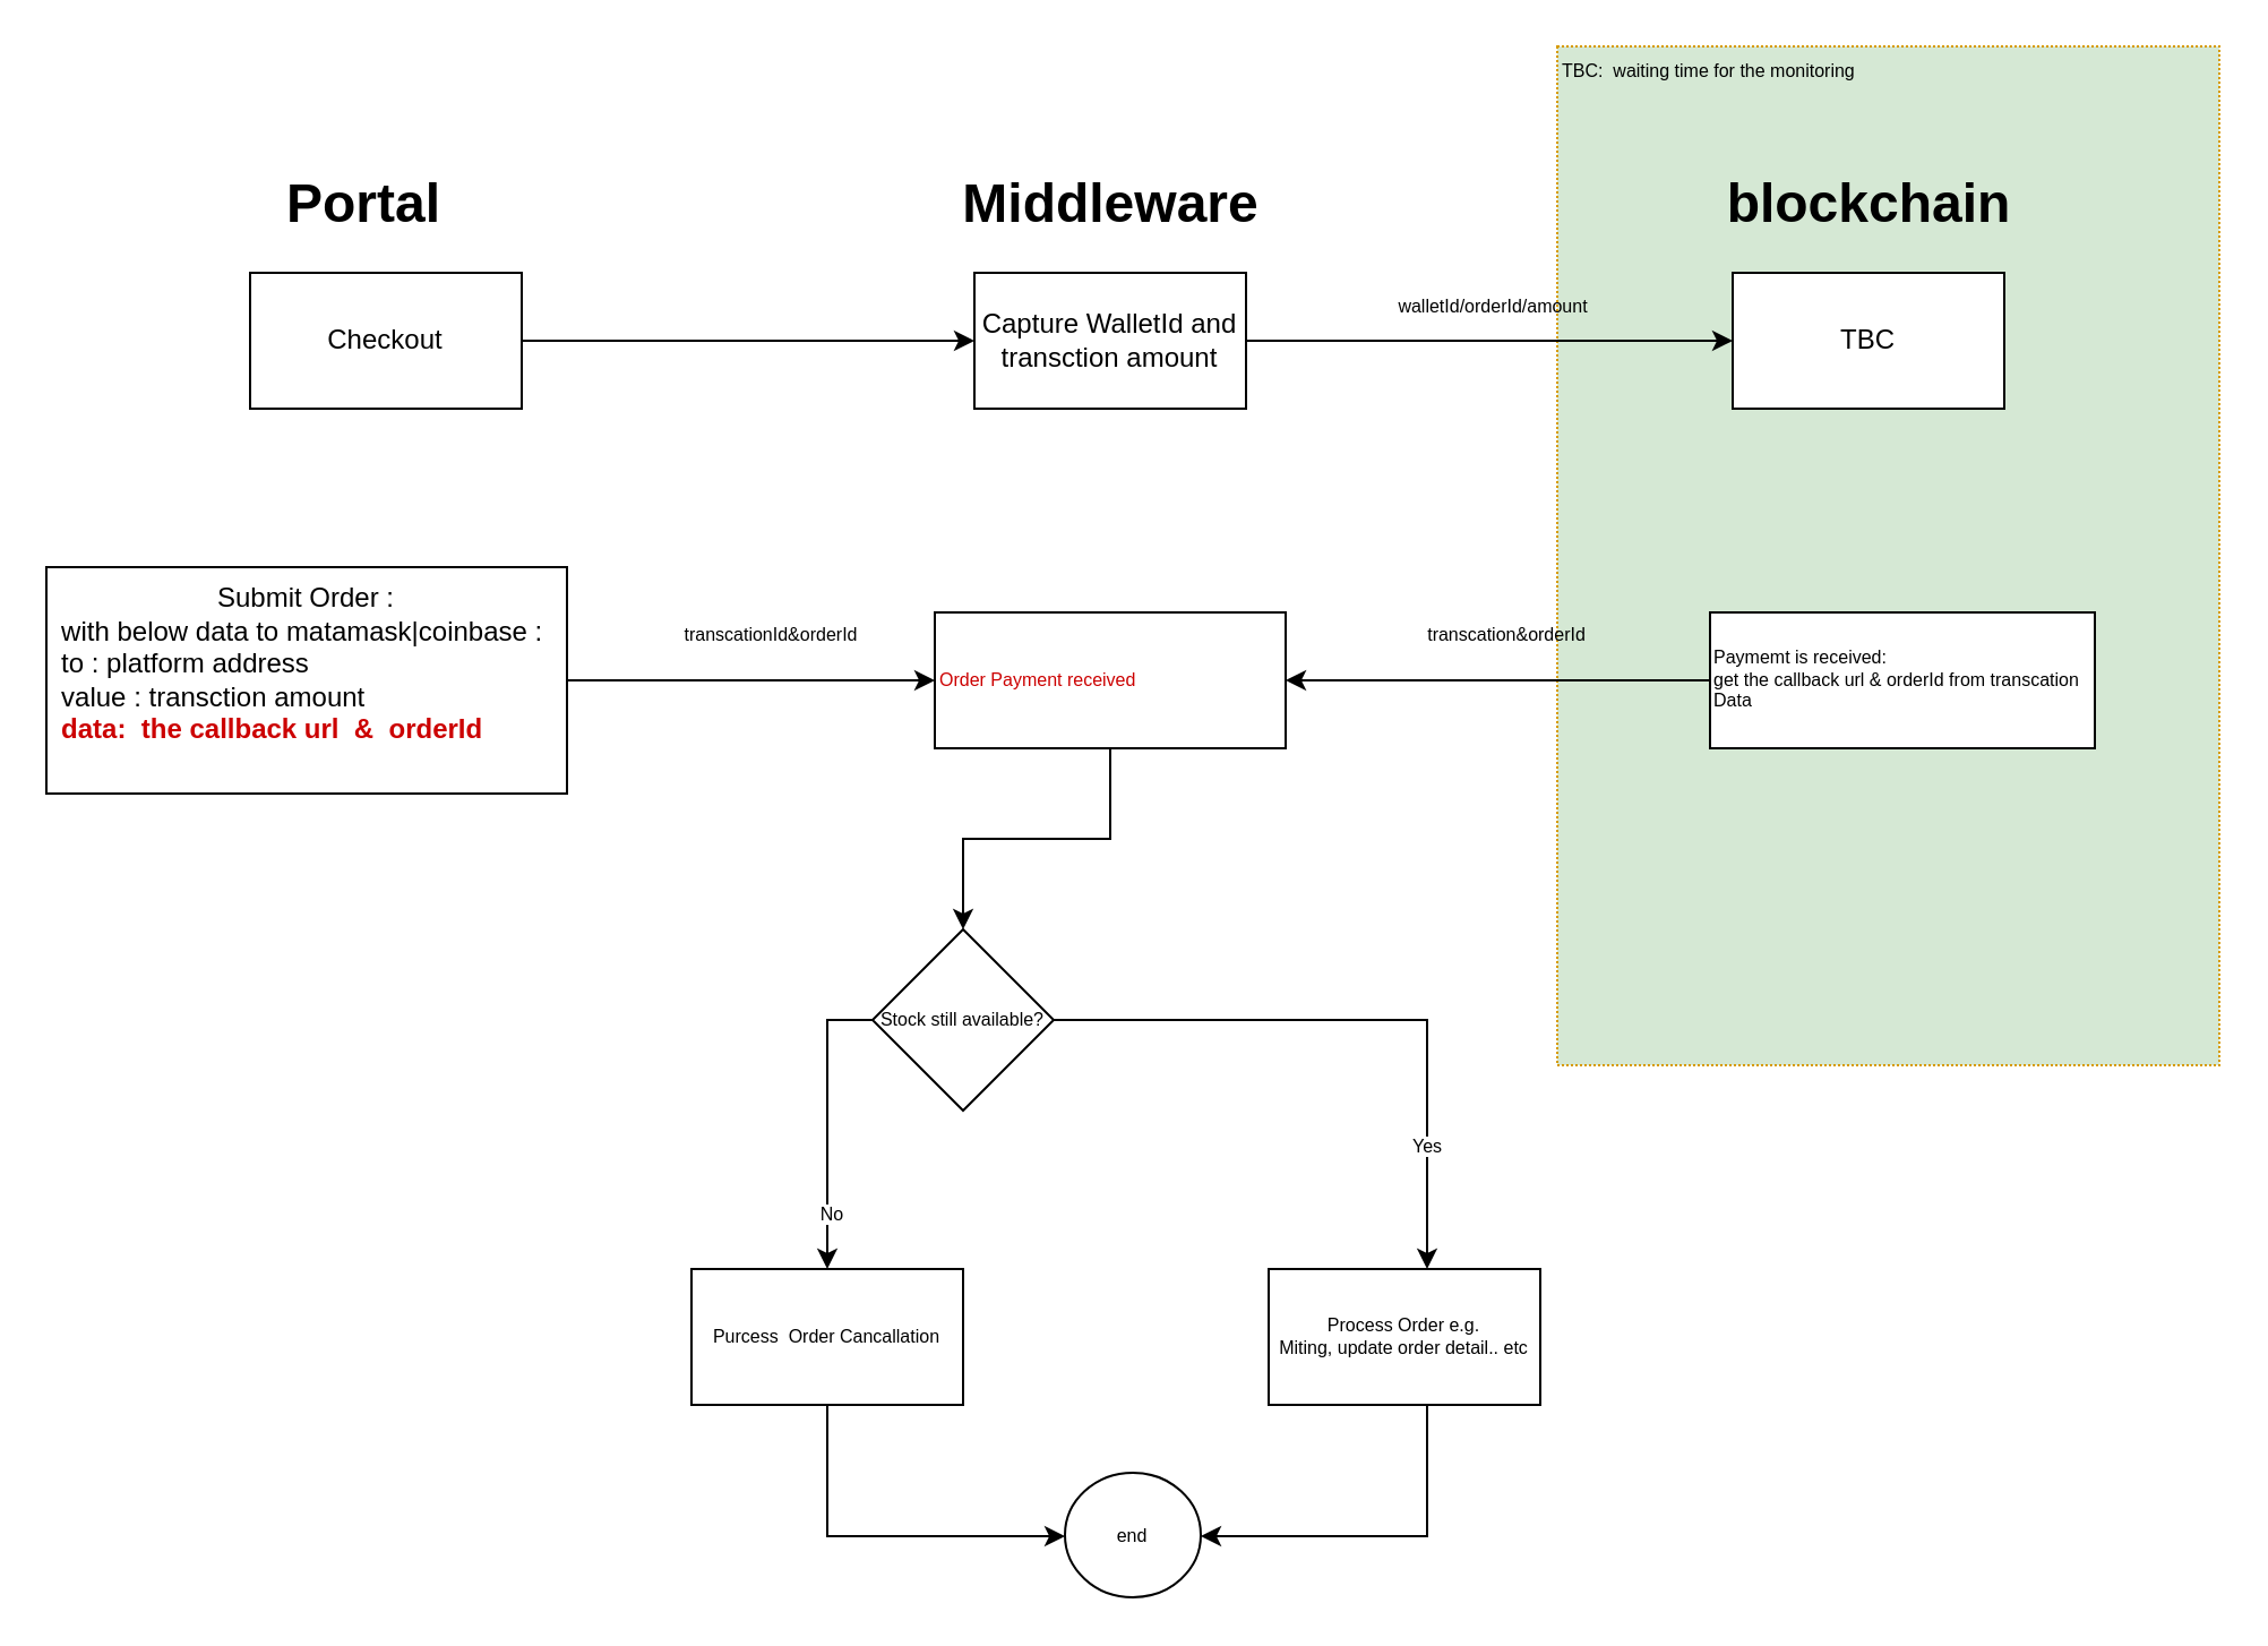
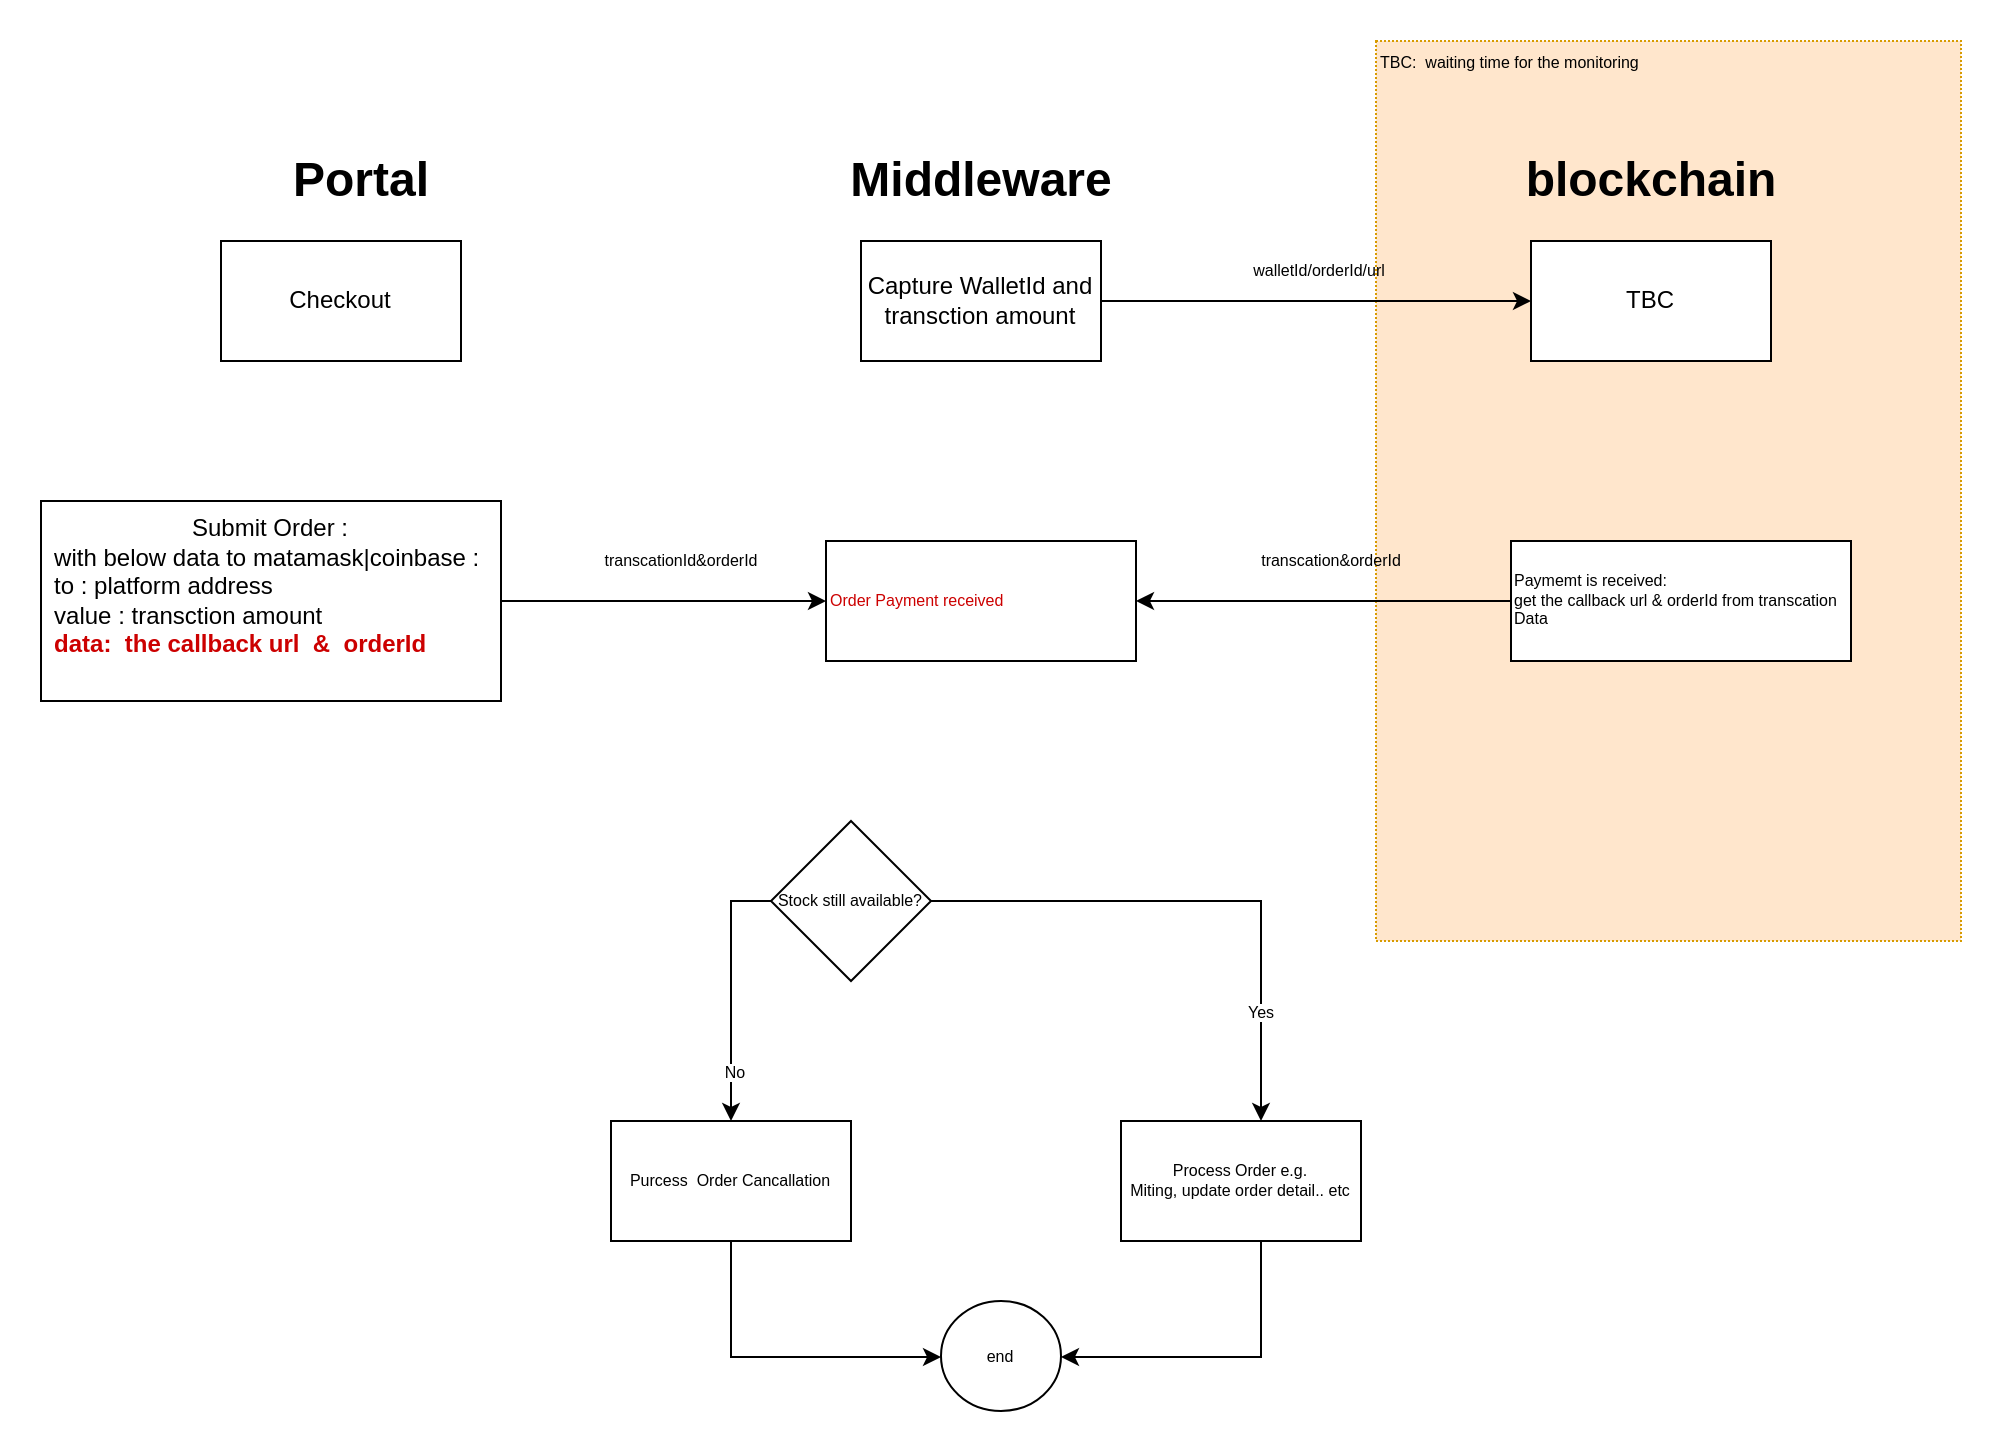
- <mxCell id="5" value="Portal" style="text;strokeColor=none;fillColor=none;html=1;fontSize=24;fontStyle=1;verticalAlign=middle;align=center;" vertex="1" parent="1"><mxGeometry x="110" y="70" width="100" height="40" as="geometry" /></mxCell>
+ <mxCell id="5" value="Portal" style="text;strokeColor=none;fillColor=none;html=1;fontSize=24;fontStyle=1;verticalAlign=middle;align=center;" vertex="1" parent="1"><mxGeometry x="130" y="70" width="100" height="40" as="geometry" /></mxCell>
- <mxCell id="17" value="walletId/orderId/amount" style="text;html=1;align=center;verticalAlign=middle;resizable=0;points=[];autosize=1;strokeColor=none;fillColor=none;fontSize=8;fontColor=#000000;" vertex="1" parent="1"><mxGeometry x="583.5" y="120" width="150" height="30" as="geometry" /></mxCell>
+ <mxCell id="17" value="walletId/orderId/url" style="text;html=1;align=center;verticalAlign=middle;resizable=0;points=[];autosize=1;strokeColor=none;fillColor=none;fontSize=8;fontColor=#000000;" vertex="1" parent="1"><mxGeometry x="583.5" y="120" width="150" height="30" as="geometry" /></mxCell>
- <mxCell id="3" style="edgeStyle=orthogonalEdgeStyle;rounded=0;orthogonalLoop=1;jettySize=auto;html=1;" edge="1" parent="1" source="4" target="9"><mxGeometry relative="1" as="geometry" /></mxCell>
- <mxCell id="2" value="TBC:&amp;nbsp; waiting time for the&amp;nbsp;monitoring" style="rounded=0;whiteSpace=wrap;html=1;shadow=0;dashed=1;dashPattern=1 1;fontSize=8;fillColor=#d5e8d4;strokeColor=#d79b00;align=left;verticalAlign=top;" vertex="1" parent="1"><mxGeometry x="687.5" y="20" width="292.5" height="450" as="geometry" /></mxCell>
+ <mxCell id="2" value="TBC:&amp;nbsp; waiting time for the&amp;nbsp;monitoring" style="rounded=0;whiteSpace=wrap;html=1;shadow=0;dashed=1;dashPattern=1 1;fontSize=8;fillColor=#ffe6cc;strokeColor=#d79b00;align=left;verticalAlign=top;" vertex="1" parent="1"><mxGeometry x="687.5" y="20" width="292.5" height="450" as="geometry" /></mxCell>
- <mxCell id="12" style="edgeStyle=orthogonalEdgeStyle;rounded=0;orthogonalLoop=1;jettySize=auto;html=1;fontSize=8;fontColor=#000000;" edge="1" parent="1" source="13" target="24"><mxGeometry relative="1" as="geometry" /></mxCell>
